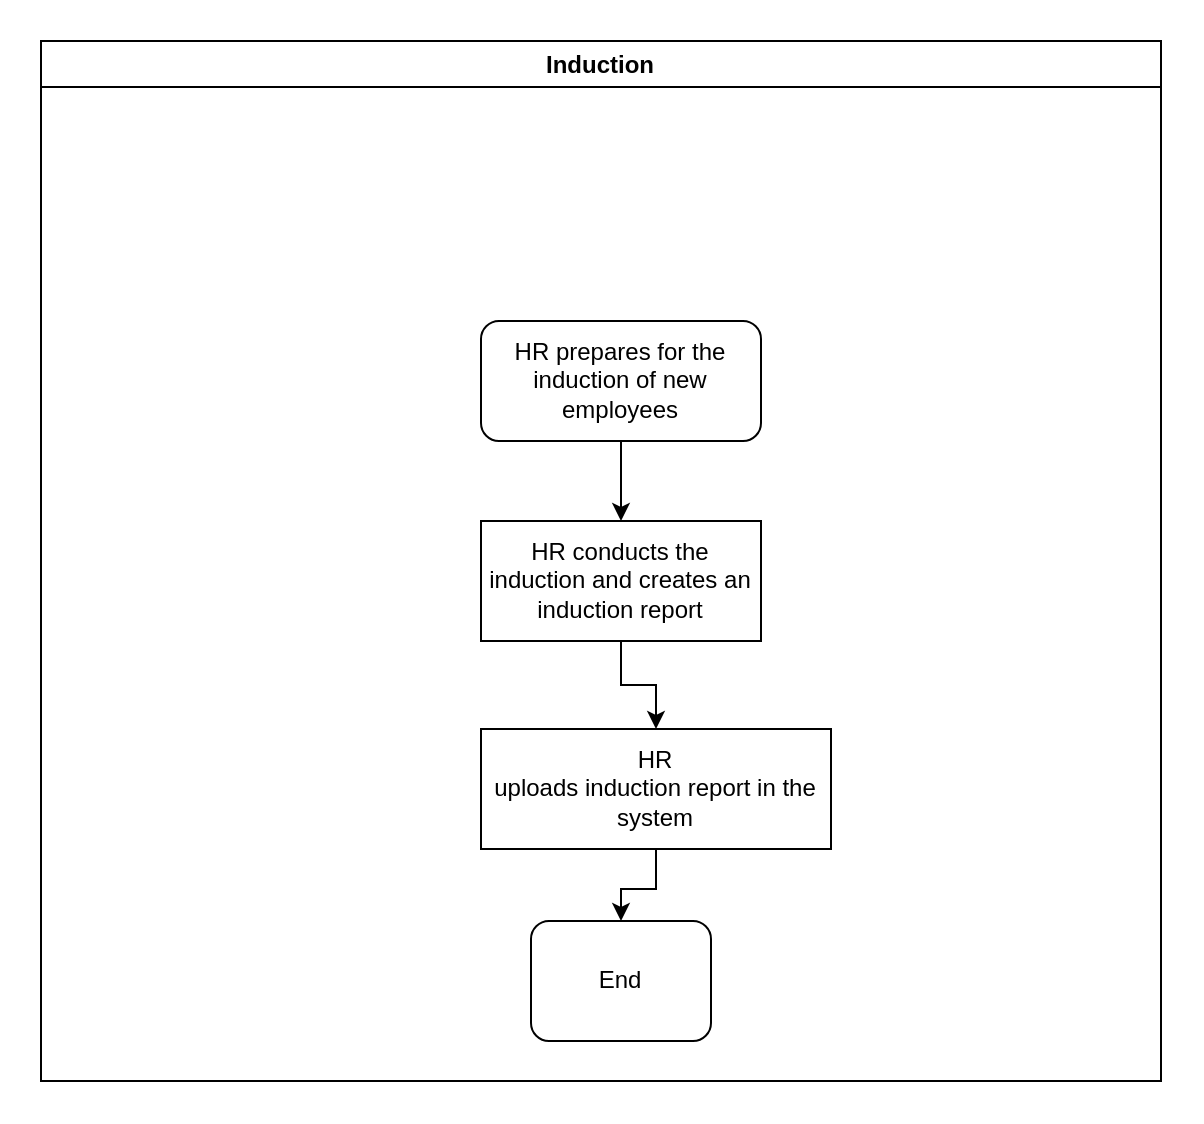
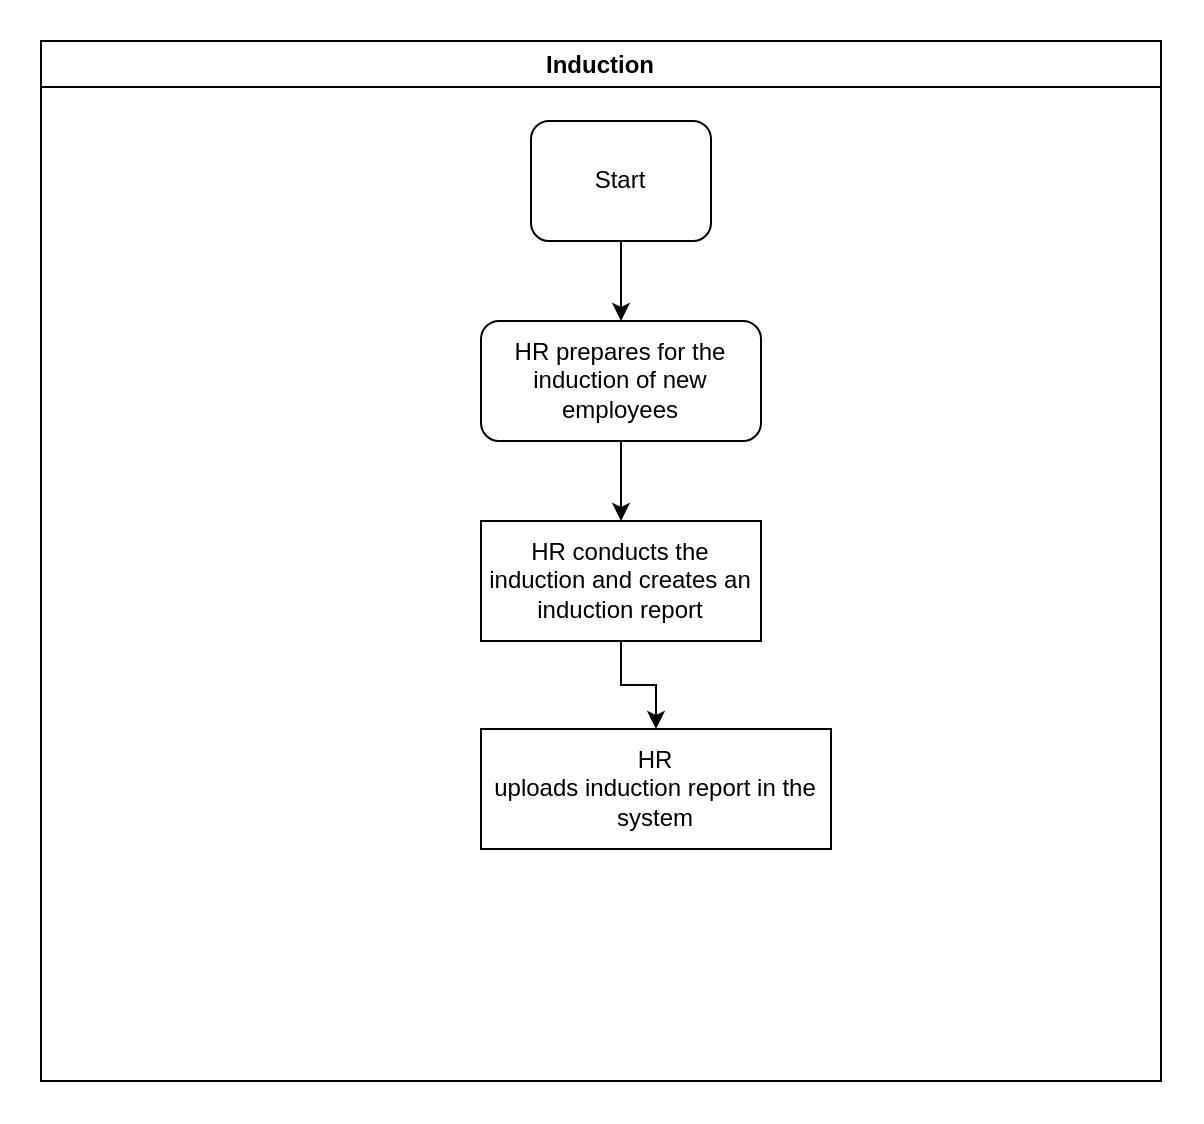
+ <mxCell id="3" value="Start" style="rounded=1;whiteSpace=wrap;html=1;" vertex="1" parent="2"><mxGeometry x="245" y="40" width="90" height="60" as="geometry" /></mxCell>
+ <mxCell id="6" value="" style="edgeStyle=orthogonalEdgeStyle;rounded=0;orthogonalLoop=1;jettySize=auto;html=1;" edge="1" parent="2" source="3" target="5"><mxGeometry relative="1" as="geometry"><mxPoint x="290" y="180" as="targetPoint" /></mxGeometry></mxCell>
- <mxCell id="9" value="" style="edgeStyle=orthogonalEdgeStyle;rounded=0;orthogonalLoop=1;jettySize=auto;html=1;entryX=0.5;entryY=0;entryDx=0;entryDy=0;" edge="1" parent="2" source="10" target="11"><mxGeometry relative="1" as="geometry"><mxPoint x="290" y="590" as="targetPoint" /></mxGeometry></mxCell>
- <mxCell id="11" value="End" style="rounded=1;whiteSpace=wrap;html=1;" vertex="1" parent="2"><mxGeometry x="245" y="440" width="90" height="60" as="geometry" /></mxCell>
